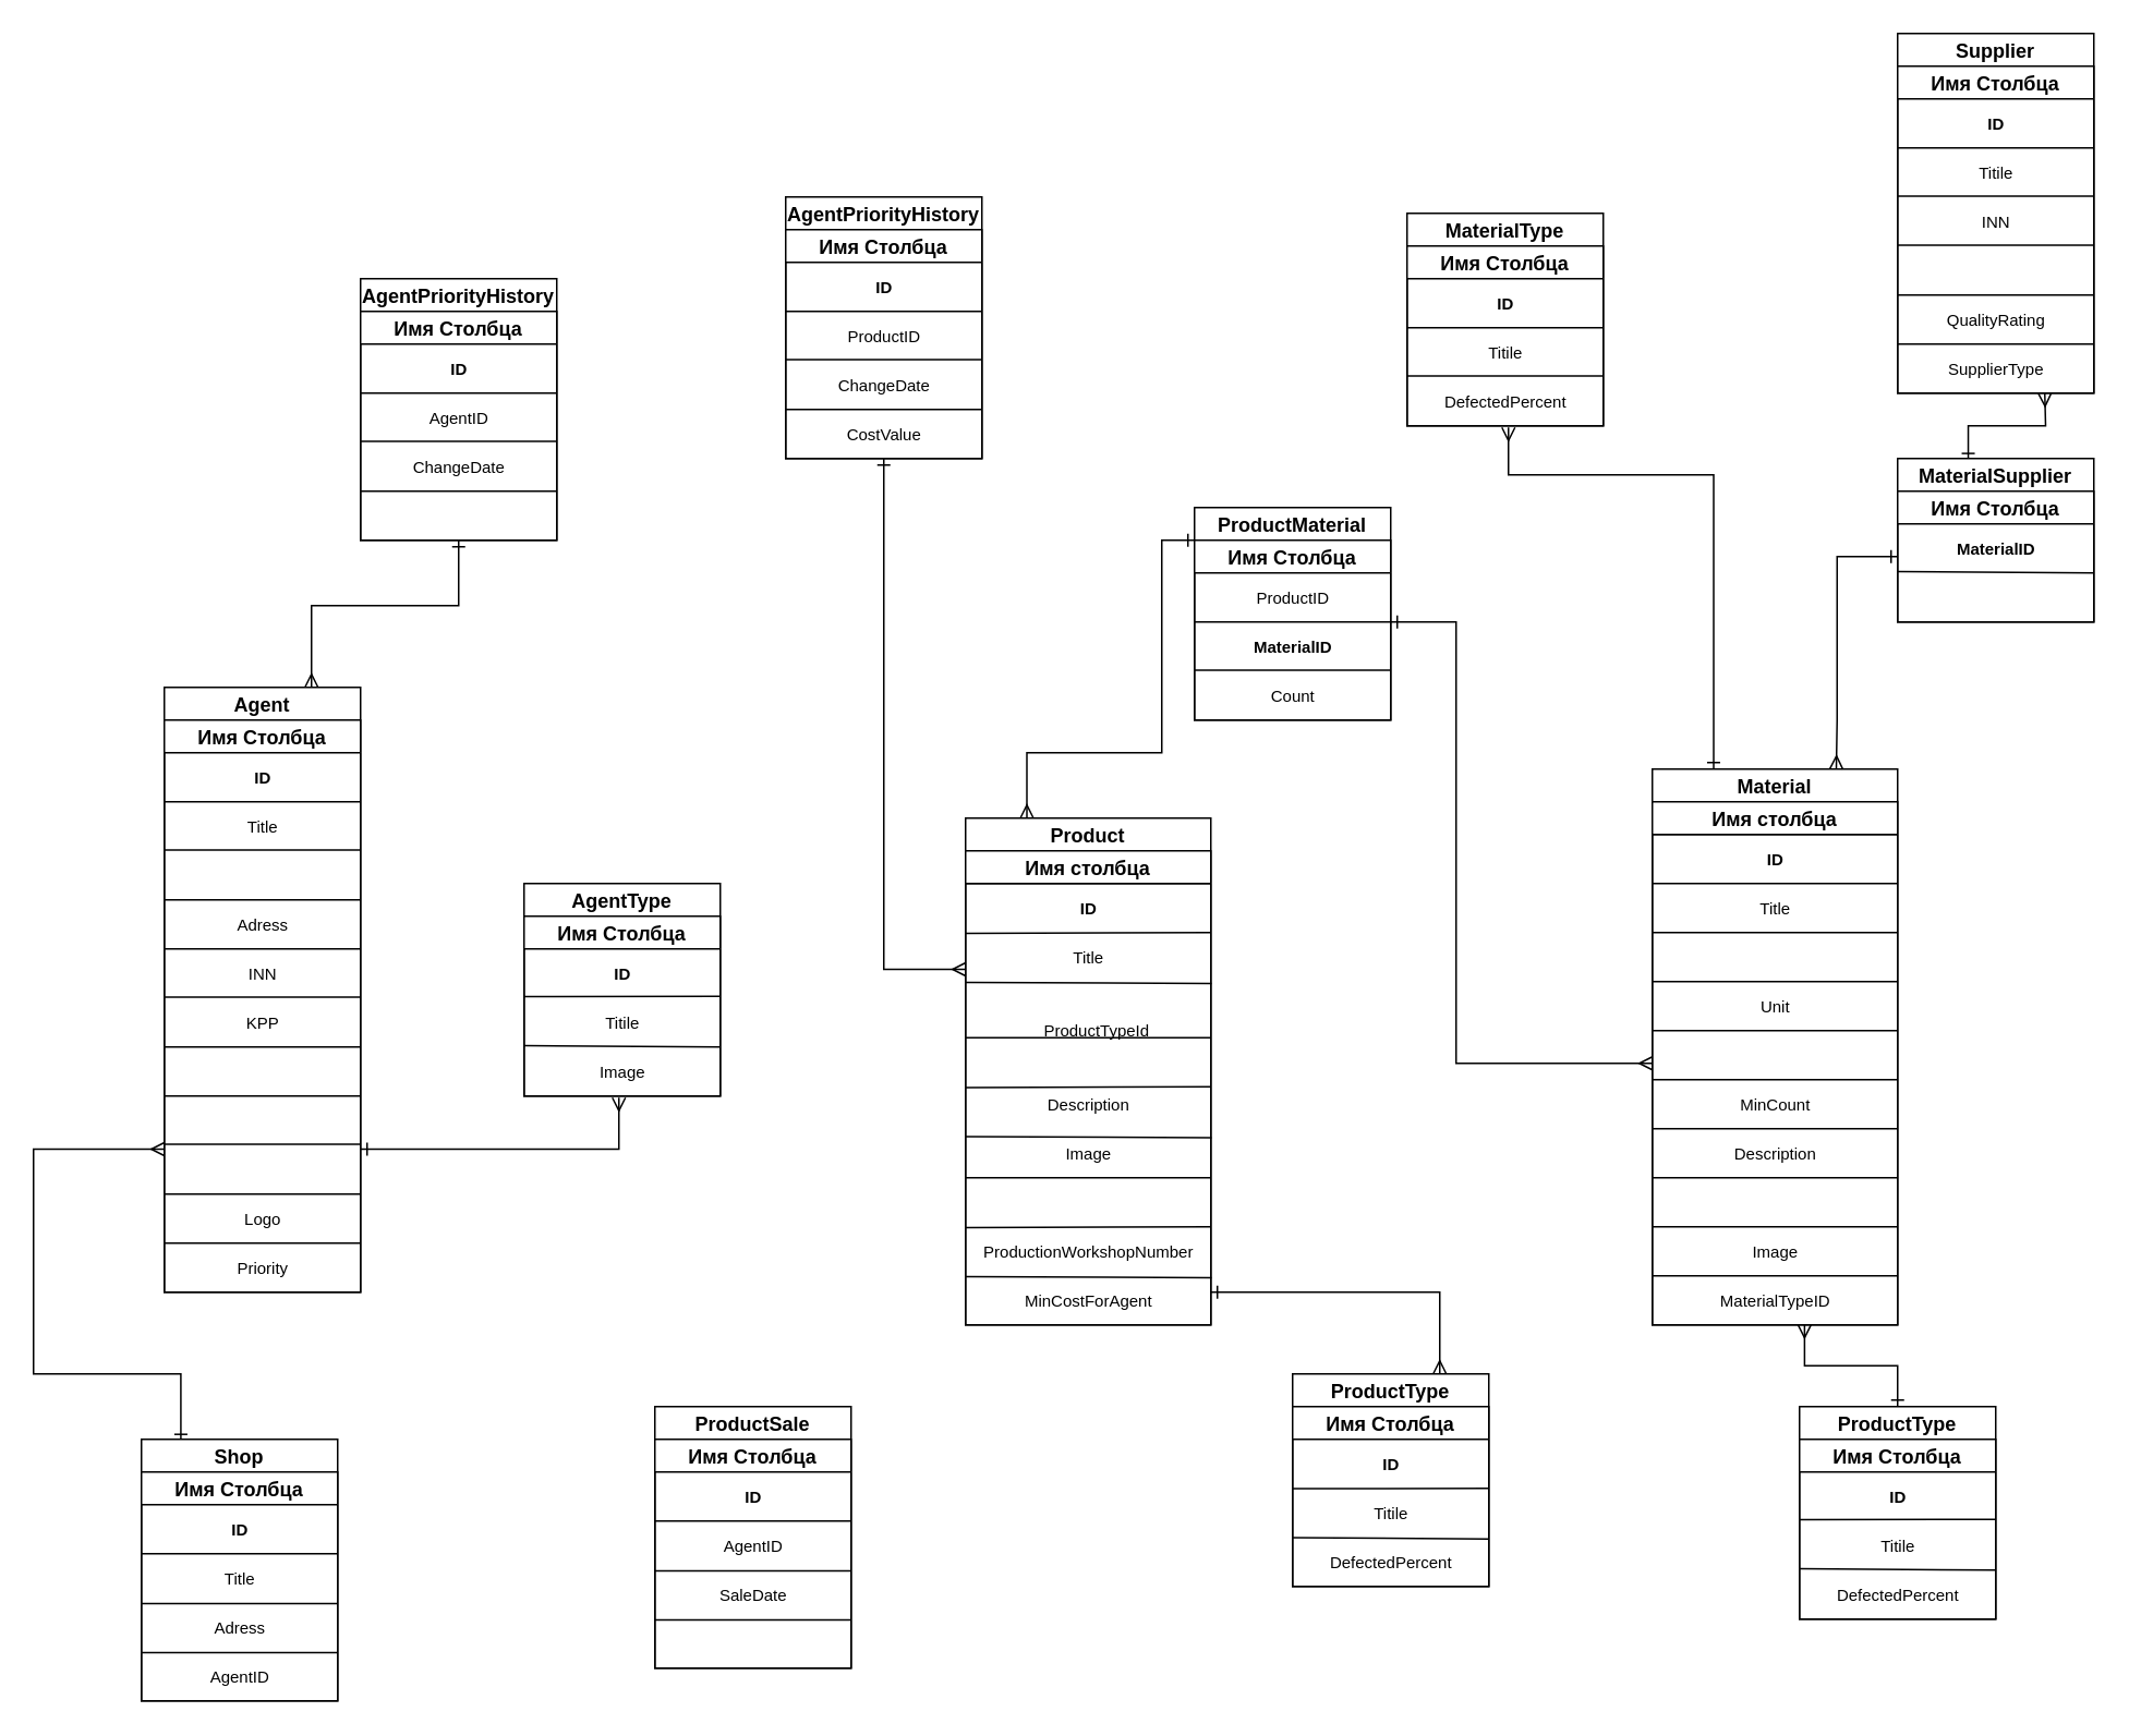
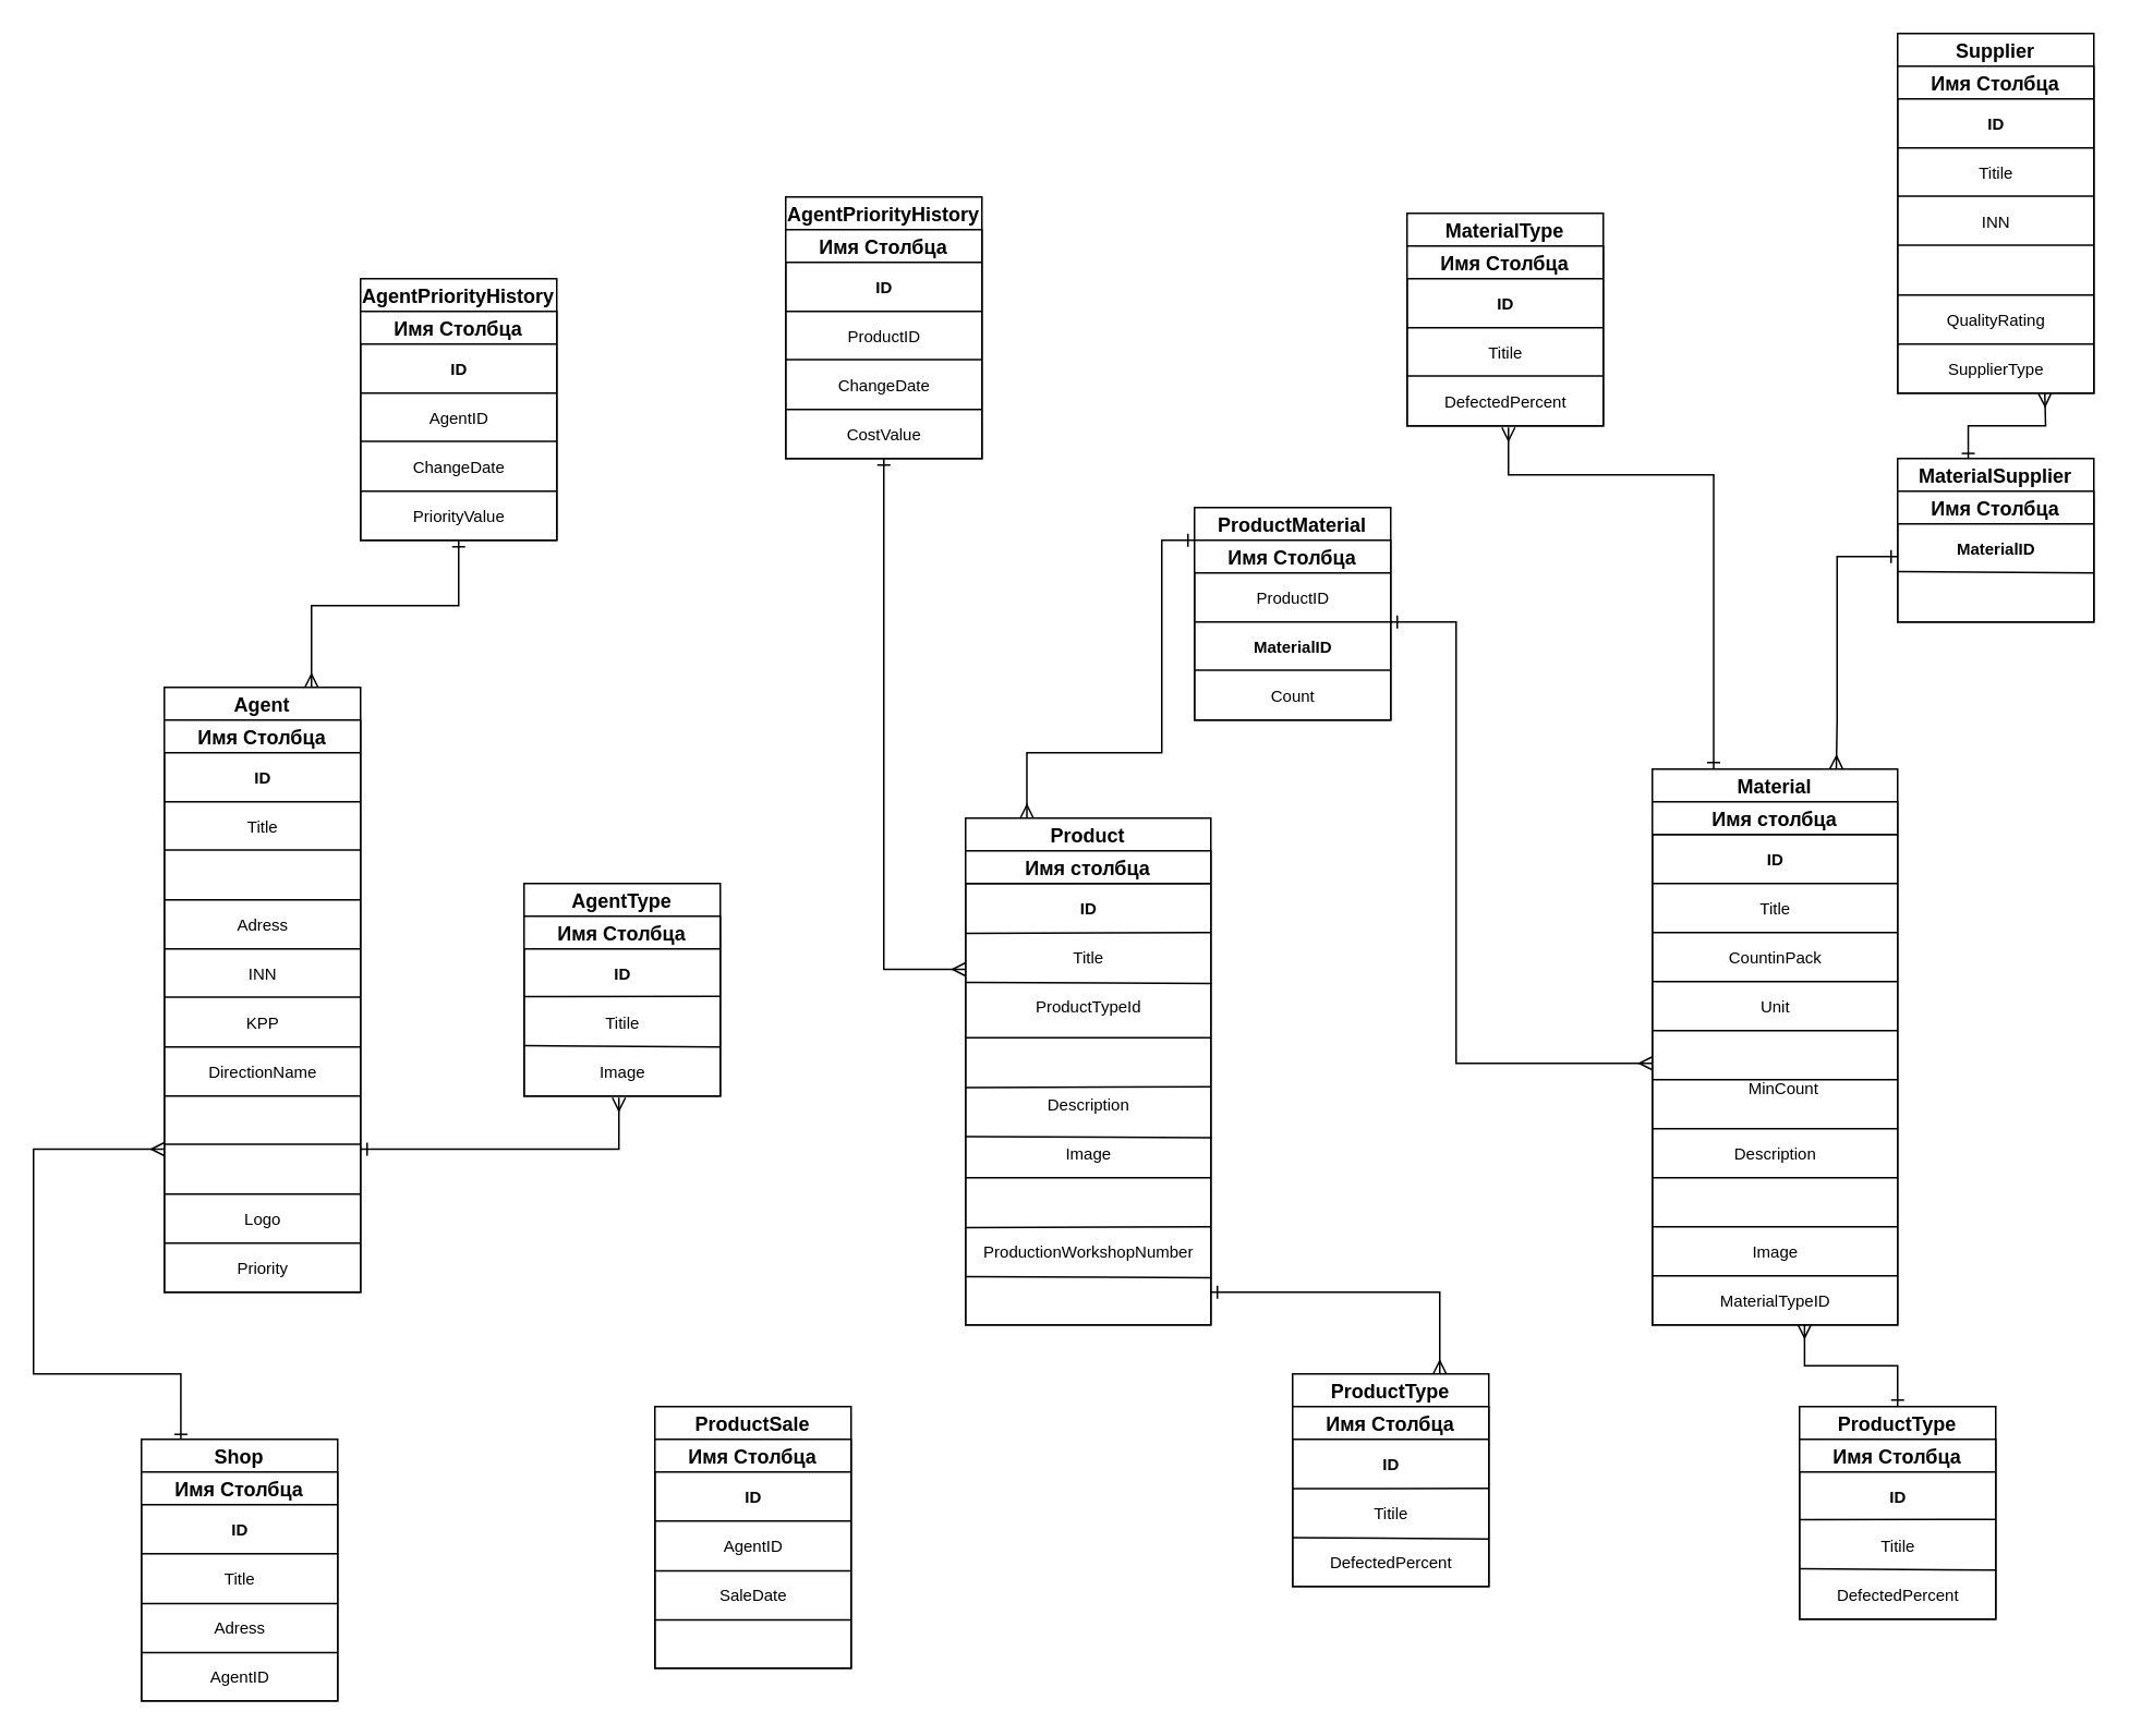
+ <mxCell id="88" value="&lt;font style=&quot;font-size: 10px;&quot;&gt;PriorityValue&lt;/font&gt;" style="text;html=1;align=center;verticalAlign=middle;resizable=0;points=[];autosize=1;strokeColor=none;fillColor=none;" parent="83" vertex="1"><mxGeometry x="20" y="110" width="80" height="30" as="geometry" /></mxCell>
+ <mxCell id="114" value="&lt;font style=&quot;font-size: 10px;&quot;&gt;CountinPack&lt;/font&gt;" style="text;html=1;align=center;verticalAlign=middle;resizable=0;points=[];autosize=1;strokeColor=none;fillColor=none;" parent="111" vertex="1"><mxGeometry x="35" y="80" width="80" height="30" as="geometry" /></mxCell>
- <mxCell id="6" value="&lt;font style=&quot;font-size: 10px;&quot;&gt;ProductTypeId&lt;/font&gt;" style="text;html=1;align=center;verticalAlign=middle;resizable=0;points=[];autosize=1;strokeColor=none;fillColor=none;" parent="3" vertex="1"><mxGeometry x="35" y="95" width="90" height="30" as="geometry" /></mxCell>
+ <mxCell id="6" value="&lt;font style=&quot;font-size: 10px;&quot;&gt;ProductTypeId&lt;/font&gt;" style="text;html=1;align=center;verticalAlign=middle;resizable=0;points=[];autosize=1;strokeColor=none;fillColor=none;" parent="3" vertex="1"><mxGeometry x="30" y="80" width="90" height="30" as="geometry" /></mxCell>
+ <mxCell id="51" value="&lt;font style=&quot;font-size: 10px;&quot;&gt;DirectionName&lt;/font&gt;" style="text;html=1;align=center;verticalAlign=middle;resizable=0;points=[];autosize=1;strokeColor=none;fillColor=none;" parent="45" vertex="1"><mxGeometry x="15" y="200" width="90" height="30" as="geometry" /></mxCell>
- <mxCell id="116" value="&lt;font style=&quot;font-size: 10px;&quot;&gt;MinCount&lt;/font&gt;" style="text;html=1;align=center;verticalAlign=middle;resizable=0;points=[];autosize=1;strokeColor=none;fillColor=none;" parent="111" vertex="1"><mxGeometry x="40" y="170" width="70" height="30" as="geometry" /></mxCell>
+ <mxCell id="116" value="&lt;font style=&quot;font-size: 10px;&quot;&gt;MinCount&lt;/font&gt;" style="text;html=1;align=center;verticalAlign=middle;resizable=0;points=[];autosize=1;strokeColor=none;fillColor=none;" parent="111" vertex="1"><mxGeometry x="45" y="160" width="70" height="30" as="geometry" /></mxCell>
- <mxCell id="10" value="&lt;font style=&quot;font-size: 10px;&quot;&gt;MinCostForAgent&lt;/font&gt;" style="text;html=1;align=center;verticalAlign=middle;resizable=0;points=[];autosize=1;strokeColor=none;fillColor=none;" parent="3" vertex="1"><mxGeometry x="25" y="260" width="100" height="30" as="geometry" /></mxCell>
